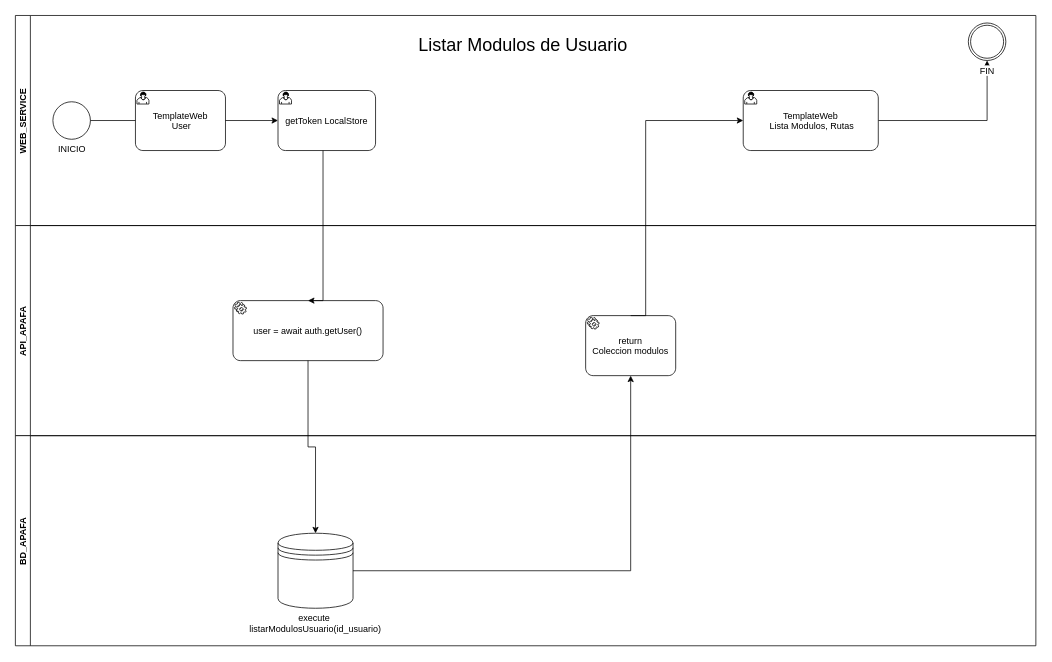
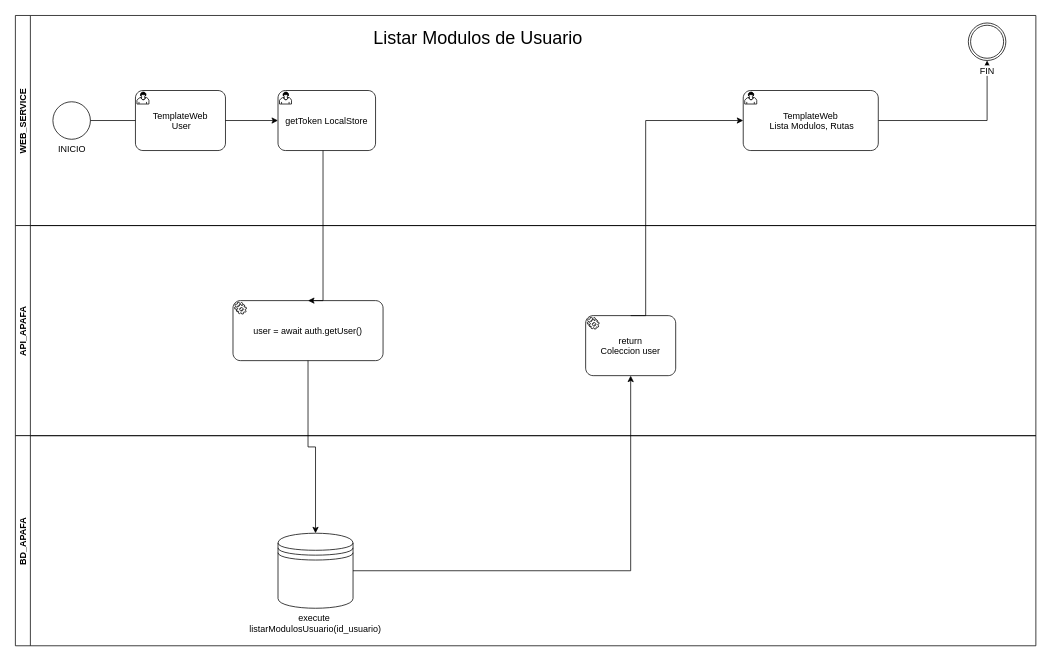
- <mxCell id="11" value="Listar Modulos de Usuario&amp;nbsp;" style="text;html=1;strokeColor=none;fillColor=none;align=center;verticalAlign=middle;whiteSpace=wrap;rounded=0;fontSize=24;fontStyle=0" parent="2" vertex="1"><mxGeometry x="390" y="30" width="580" height="20" as="geometry" /></mxCell>
+ <mxCell id="11" value="Listar Modulos de Usuario&amp;nbsp;" style="text;html=1;strokeColor=none;fillColor=none;align=center;verticalAlign=middle;whiteSpace=wrap;rounded=0;fontSize=24;fontStyle=0" parent="2" vertex="1"><mxGeometry x="330" y="20" width="580" height="20" as="geometry" /></mxCell>
- <mxCell id="14" value="return &#10;Coleccion modulos" style="points=[[0.25,0,0],[0.5,0,0],[0.75,0,0],[1,0.25,0],[1,0.5,0],[1,0.75,0],[0.75,1,0],[0.5,1,0],[0.25,1,0],[0,0.75,0],[0,0.5,0],[0,0.25,0]];shape=mxgraph.bpmn.task;rectStyle=rounded;size=10;taskMarker=service;" parent="12" vertex="1"><mxGeometry x="760" y="120" width="120" height="80" as="geometry" /></mxCell>
+ <mxCell id="14" value="return &#10;Coleccion user" style="points=[[0.25,0,0],[0.5,0,0],[0.75,0,0],[1,0.25,0],[1,0.5,0],[1,0.75,0],[0.75,1,0],[0.5,1,0],[0.25,1,0],[0,0.75,0],[0,0.5,0],[0,0.25,0]];shape=mxgraph.bpmn.task;rectStyle=rounded;size=10;taskMarker=service;" parent="12" vertex="1"><mxGeometry x="760" y="120" width="120" height="80" as="geometry" /></mxCell>
